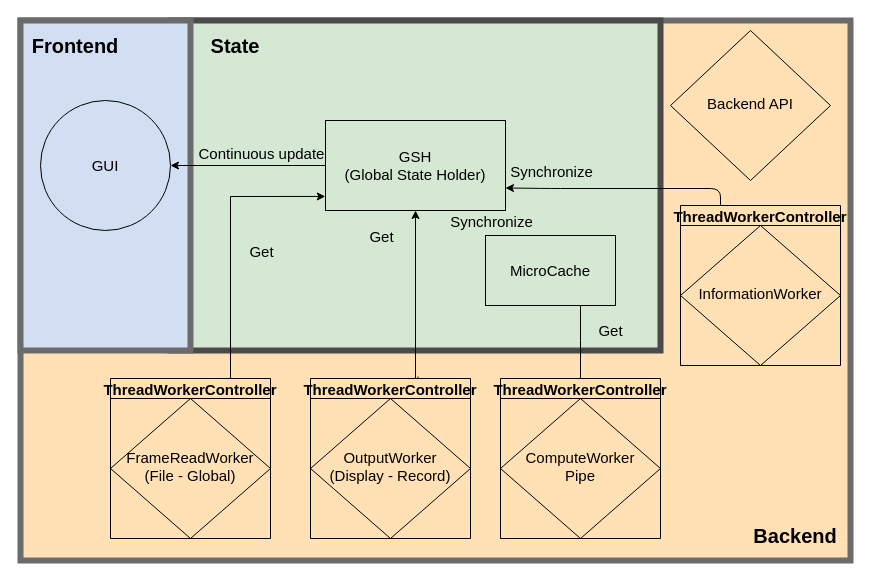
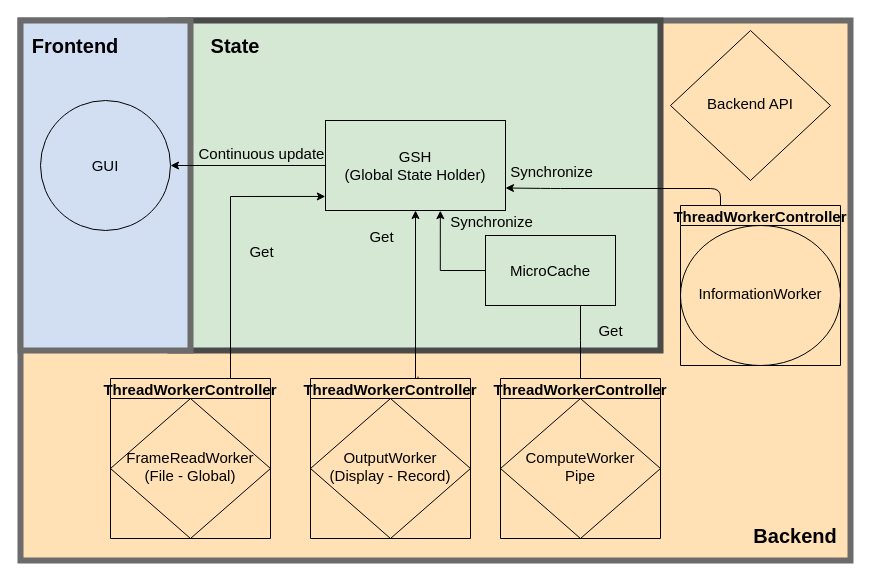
+ <mxCell id="16" style="edgeStyle=orthogonalEdgeStyle;rounded=0;orthogonalLoop=1;jettySize=auto;html=1;entryX=0.638;entryY=1.002;entryDx=0;entryDy=0;entryPerimeter=0;exitX=0;exitY=0.5;exitDx=0;exitDy=0;" parent="1" source="17" target="7" edge="1"><mxGeometry relative="1" as="geometry"><Array as="points" /><mxPoint x="545" y="280" as="sourcePoint" /></mxGeometry></mxCell>
- <mxCell id="11" value="InformationWorker" style="rhombus;whiteSpace=wrap;html=1;shadow=0;fontFamily=Helvetica;fontSize=15;align=center;strokeWidth=1;spacing=6;spacingTop=-4;fillColor=none;" parent="10" vertex="1"><mxGeometry y="20" width="160" height="140" as="geometry" /></mxCell>
+ <mxCell id="11" value="InformationWorker" style="ellipse;whiteSpace=wrap;html=1;shadow=0;fontFamily=Helvetica;fontSize=15;align=center;strokeWidth=1;spacing=6;spacingTop=-4;fillColor=none;" parent="10" vertex="1"><mxGeometry y="20" width="160" height="140" as="geometry" /></mxCell>
